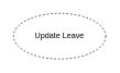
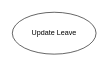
- <mxCell id="2" value="Update Leave" style="ellipse;whiteSpace=wrap;html=1;dashed=1;" parent="1" vertex="1"><mxGeometry x="20" y="20" width="140" height="70" as="geometry" /></mxCell>
+ <mxCell id="2" value="Update Leave" style="ellipse;whiteSpace=wrap;html=1;" parent="1" vertex="1"><mxGeometry x="20" y="20" width="140" height="70" as="geometry" /></mxCell>
